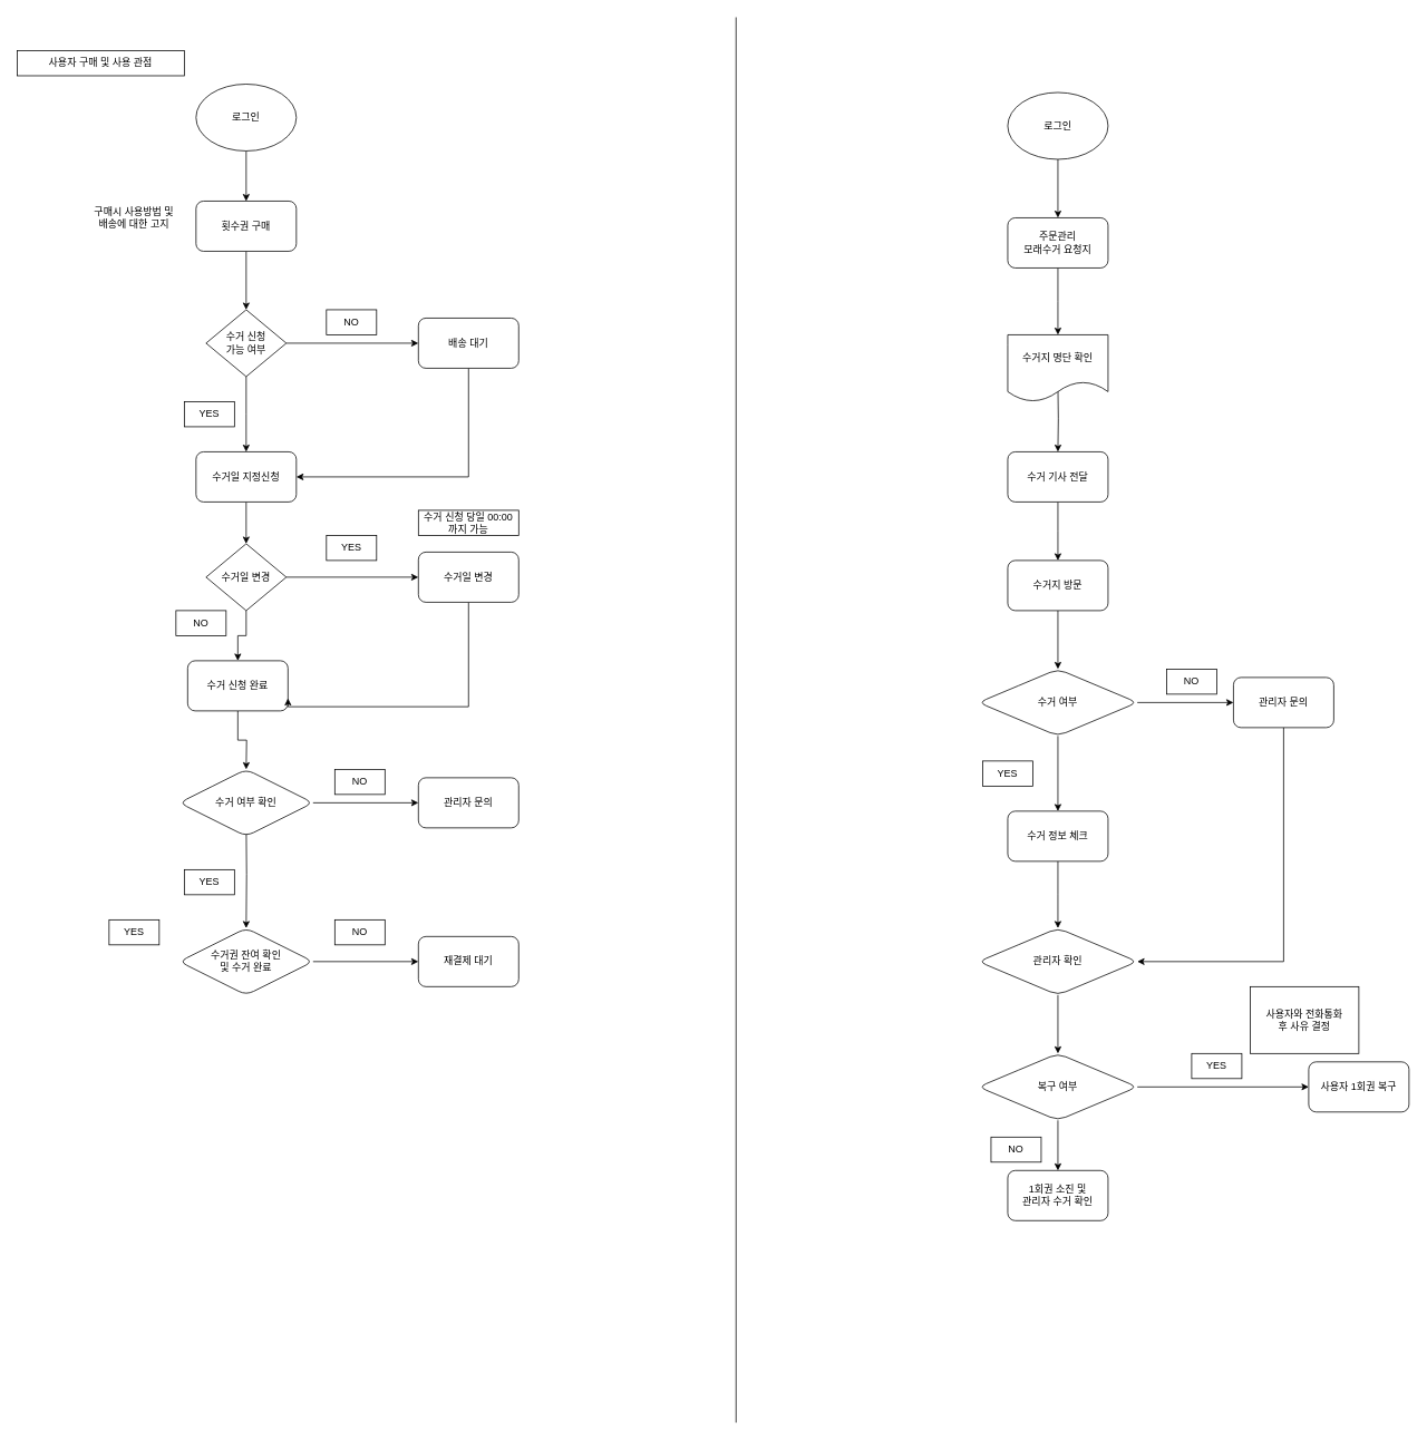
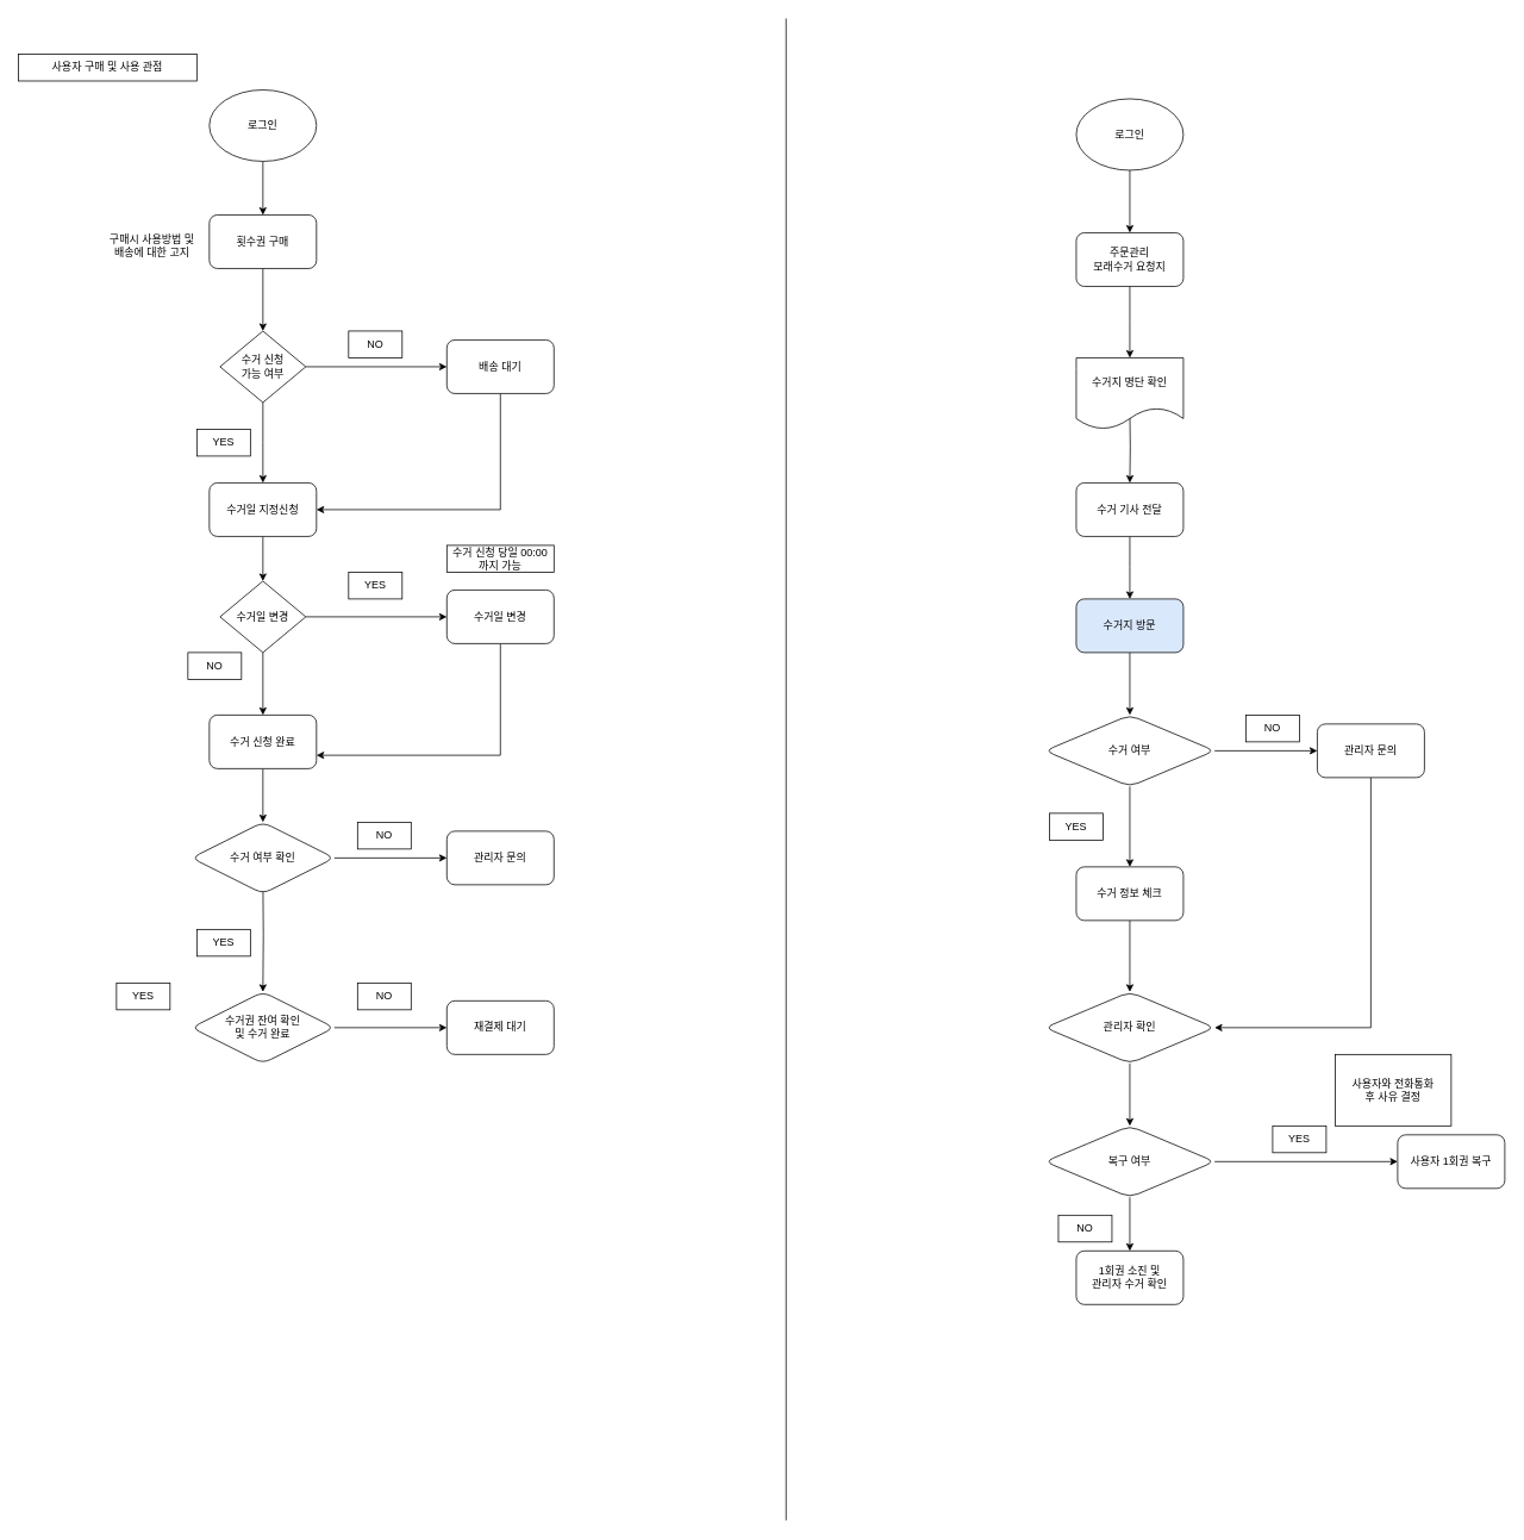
- <mxCell id="11" value="구매시 사용방법 및&lt;br&gt;배송에 대한 고지" style="text;html=1;strokeColor=none;fillColor=none;align=center;verticalAlign=middle;whiteSpace=wrap;rounded=0;" parent="1" vertex="1"><mxGeometry x="100" y="225" width="120" height="70" as="geometry" /></mxCell>
+ <mxCell id="11" value="구매시 사용방법 및&lt;br&gt;배송에 대한 고지" style="text;html=1;strokeColor=none;fillColor=none;align=center;verticalAlign=middle;whiteSpace=wrap;rounded=0;" parent="1" vertex="1"><mxGeometry x="110" y="240" width="120" height="70" as="geometry" /></mxCell>
- <mxCell id="40" value="수거지 방문" style="whiteSpace=wrap;html=1;rounded=1;" parent="1" vertex="1"><mxGeometry x="1205" y="670" width="120" height="60" as="geometry" /></mxCell>
+ <mxCell id="40" value="수거지 방문" style="whiteSpace=wrap;html=1;rounded=1;fillColor=#dae8fc;" parent="1" vertex="1"><mxGeometry x="1205" y="670" width="120" height="60" as="geometry" /></mxCell>
- <mxCell id="20" value="수거 신청 완료" style="rounded=1;whiteSpace=wrap;html=1;" parent="1" vertex="1"><mxGeometry x="224" y="790" width="120" height="60" as="geometry" /></mxCell>
+ <mxCell id="20" value="수거 신청 완료" style="rounded=1;whiteSpace=wrap;html=1;" parent="1" vertex="1"><mxGeometry x="234" y="800" width="120" height="60" as="geometry" /></mxCell>
